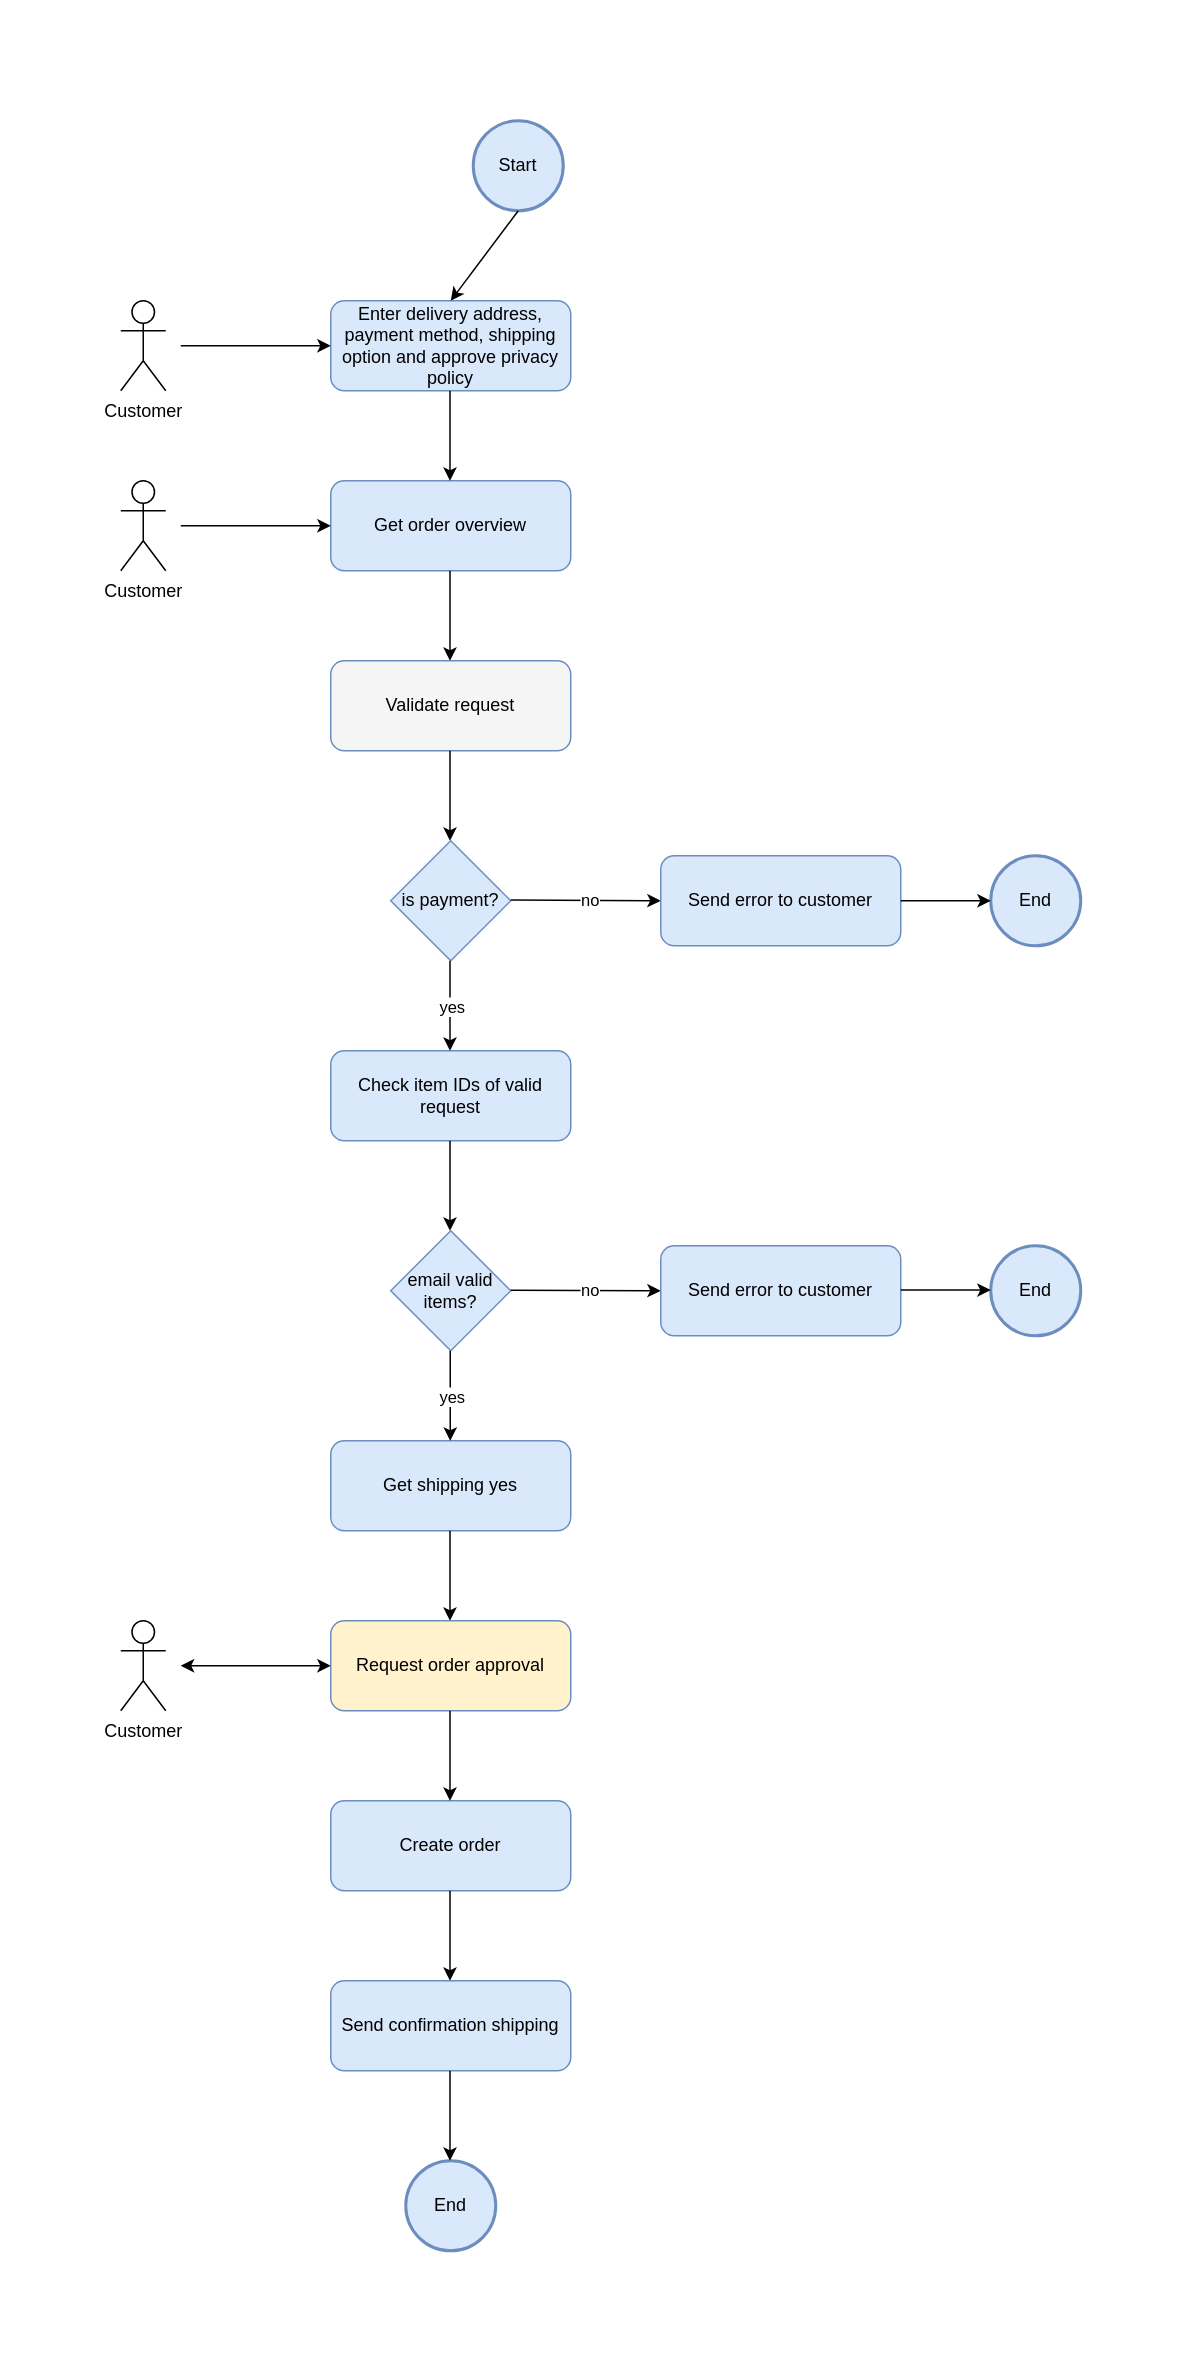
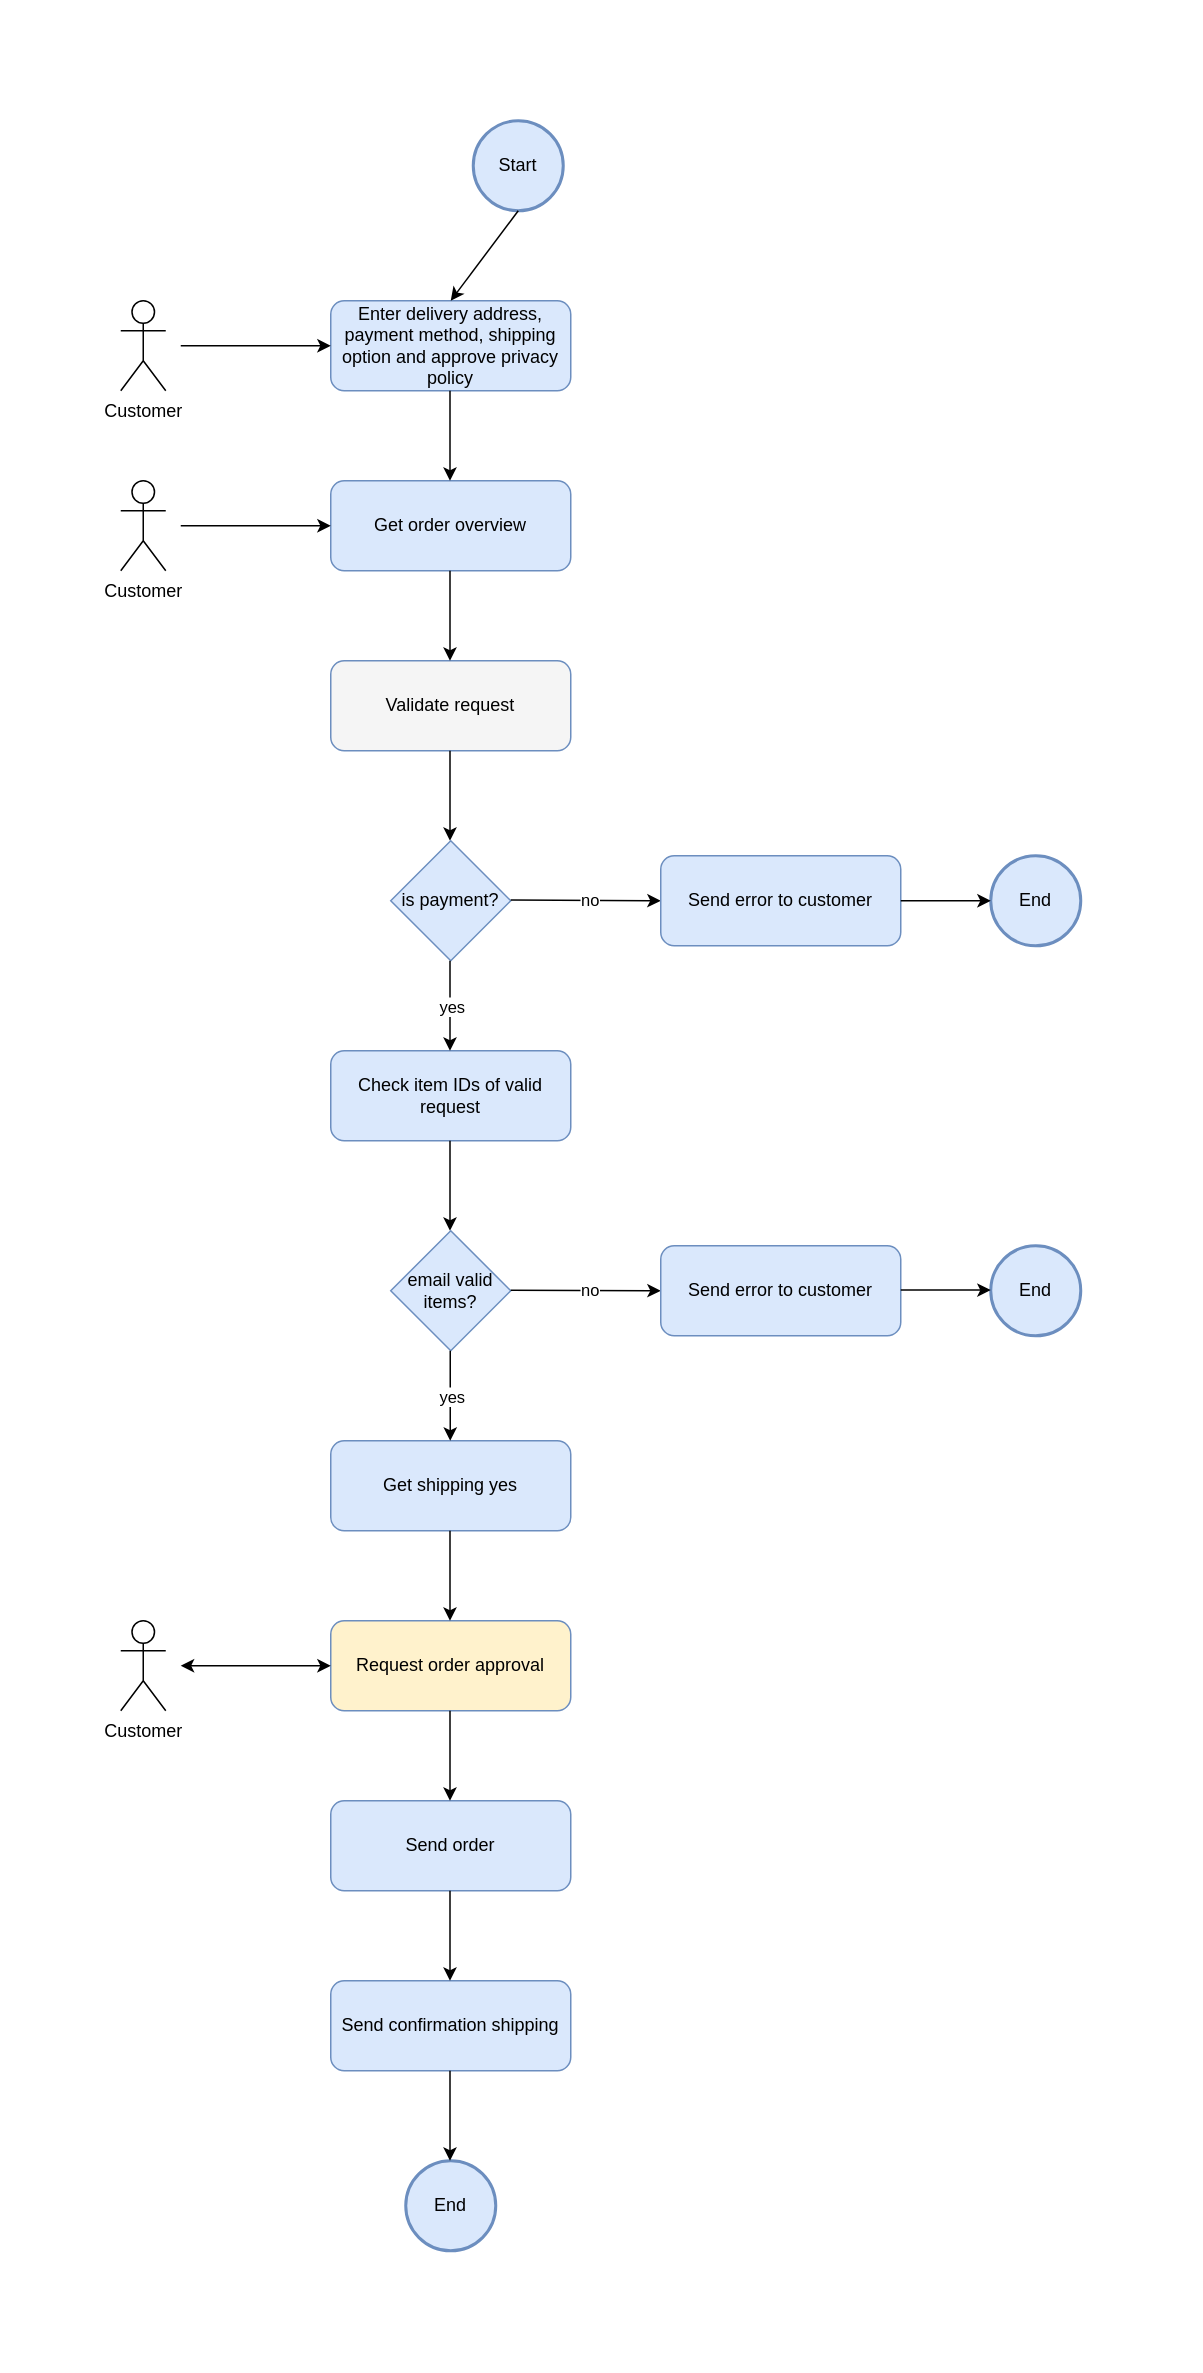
- <mxCell id="26" value="Create order" style="rounded=1;whiteSpace=wrap;html=1;fillColor=#dae8fc;strokeColor=#6c8ebf;" vertex="1" parent="1"><mxGeometry x="220" y="1200" width="160" height="60" as="geometry" /></mxCell>
+ <mxCell id="26" value="Send order" style="rounded=1;whiteSpace=wrap;html=1;fillColor=#dae8fc;strokeColor=#6c8ebf;" vertex="1" parent="1"><mxGeometry x="220" y="1200" width="160" height="60" as="geometry" /></mxCell>
